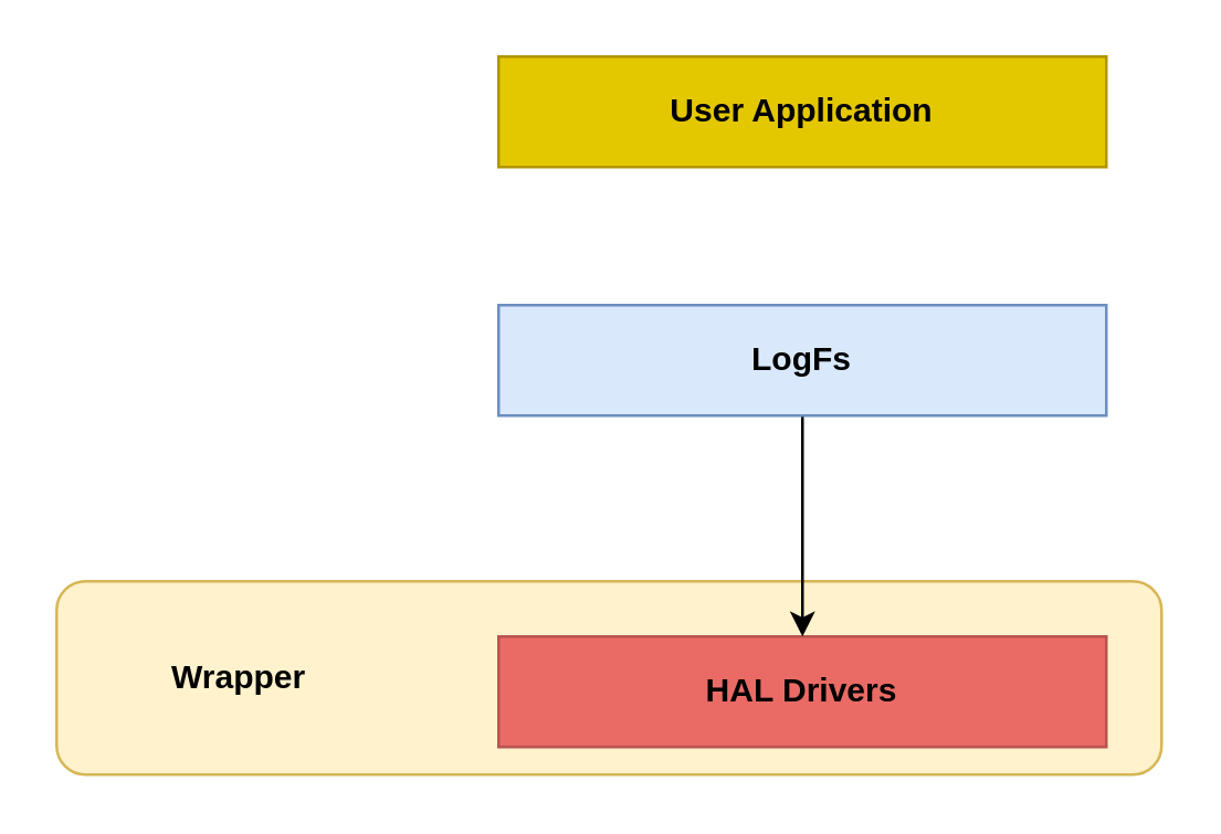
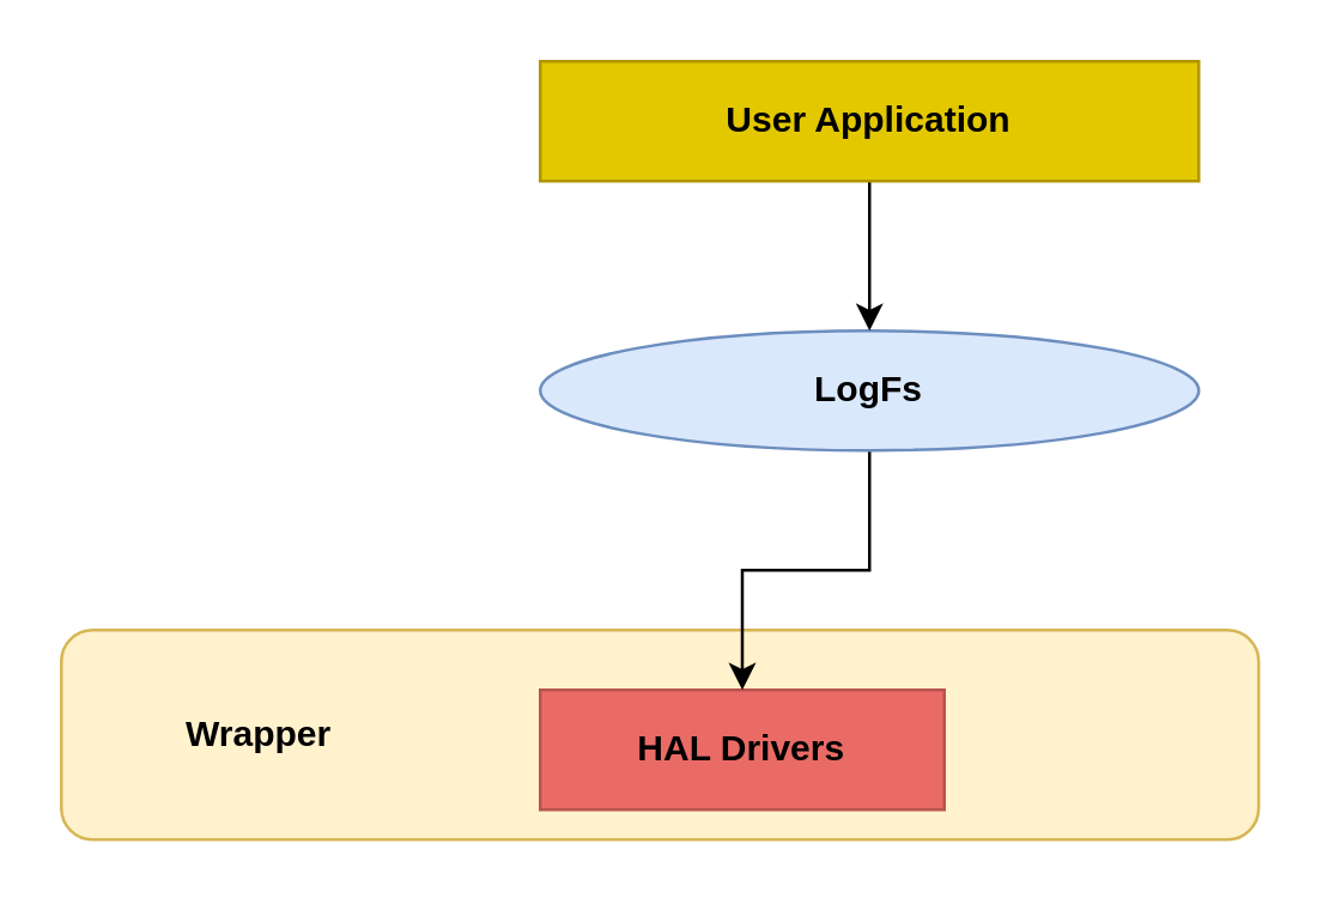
+ <mxCell id="6" style="edgeStyle=orthogonalEdgeStyle;rounded=0;orthogonalLoop=1;jettySize=auto;html=1;entryX=0.5;entryY=0;entryDx=0;entryDy=0;" edge="1" parent="1" source="7" target="5"><mxGeometry relative="1" as="geometry" /></mxCell>
- <mxCell id="5" value="&lt;b&gt;LogFs&lt;/b&gt;" style="rounded=0;whiteSpace=wrap;html=1;fillColor=#dae8fc;strokeColor=#6c8ebf;" vertex="1" parent="1"><mxGeometry x="180" y="110" width="220" height="40" as="geometry" /></mxCell>
+ <mxCell id="5" value="&lt;b&gt;LogFs&lt;/b&gt;" style="ellipse;whiteSpace=wrap;html=1;fillColor=#dae8fc;strokeColor=#6c8ebf;" vertex="1" parent="1"><mxGeometry x="180" y="110" width="220" height="40" as="geometry" /></mxCell>
- <mxCell id="3" value="&lt;div&gt;&lt;b&gt;HAL Drivers&lt;/b&gt;&lt;/div&gt;" style="rounded=0;whiteSpace=wrap;html=1;strokeColor=#b85450;fillColor=#EA6B66;" vertex="1" parent="1"><mxGeometry x="180" y="230" width="220" height="40" as="geometry" /></mxCell>
+ <mxCell id="3" value="&lt;div&gt;&lt;b&gt;HAL Drivers&lt;/b&gt;&lt;/div&gt;" style="rounded=0;whiteSpace=wrap;html=1;strokeColor=#b85450;fillColor=#EA6B66;" vertex="1" parent="1"><mxGeometry x="180" y="230" width="135" height="40" as="geometry" /></mxCell>
